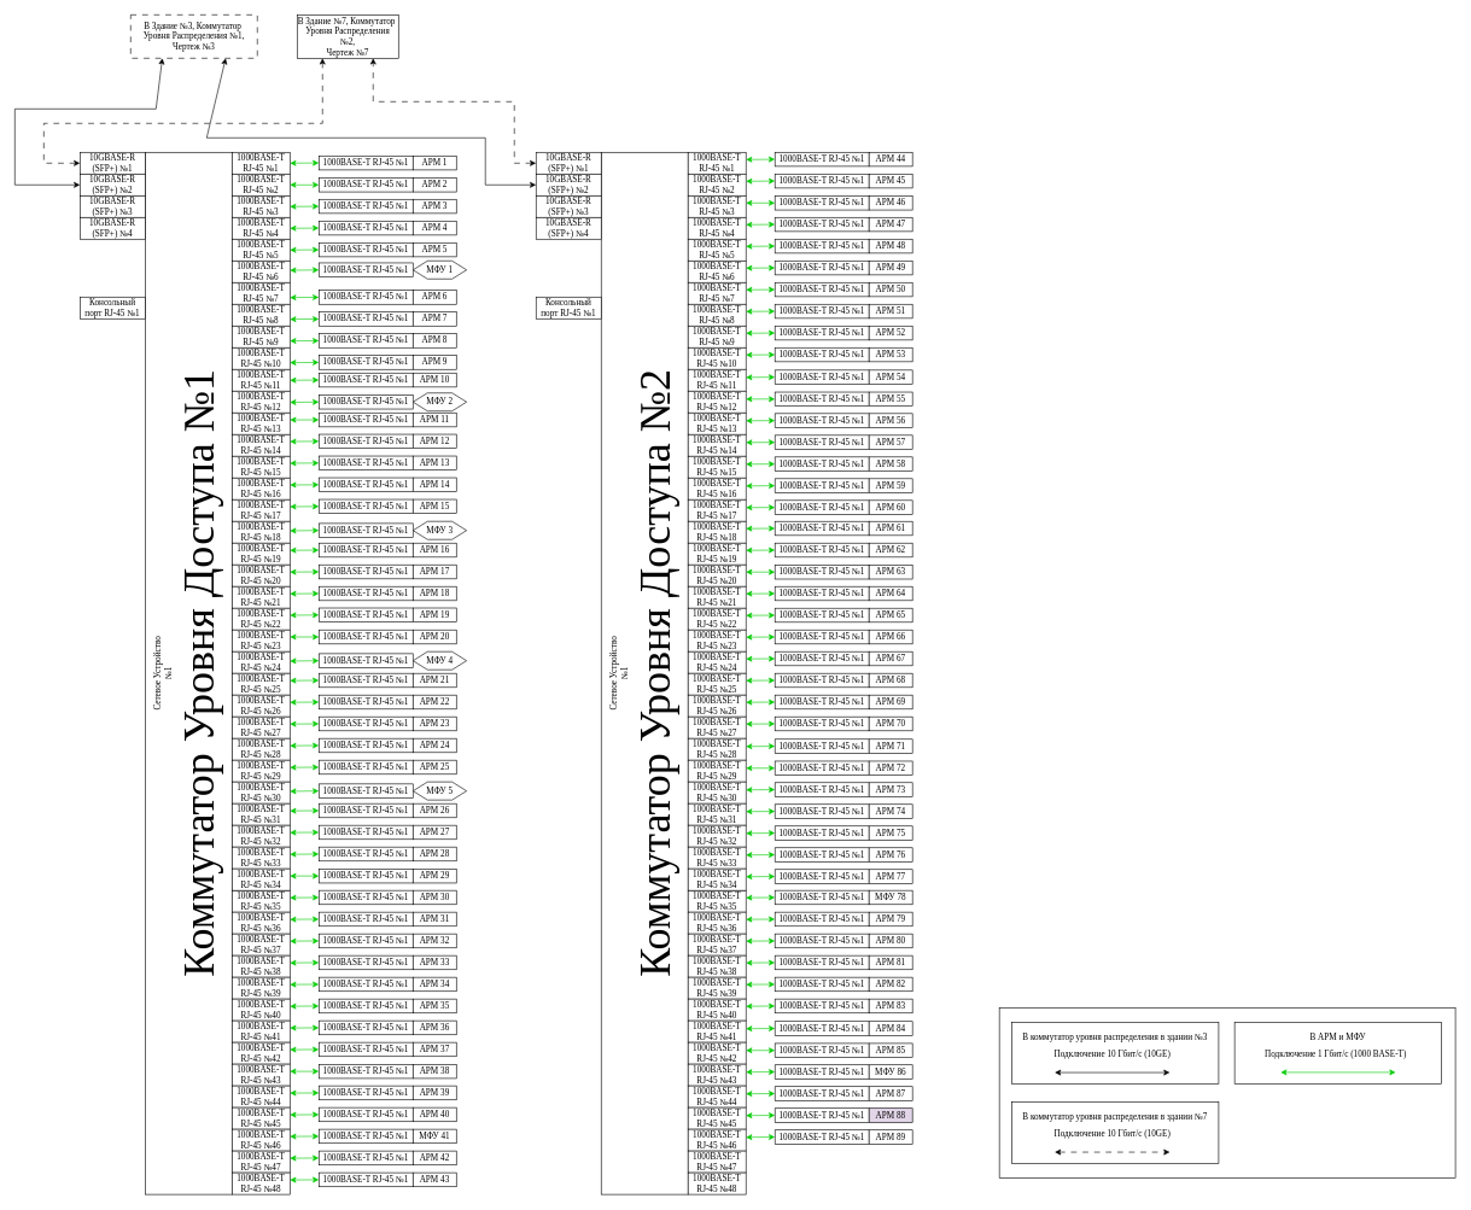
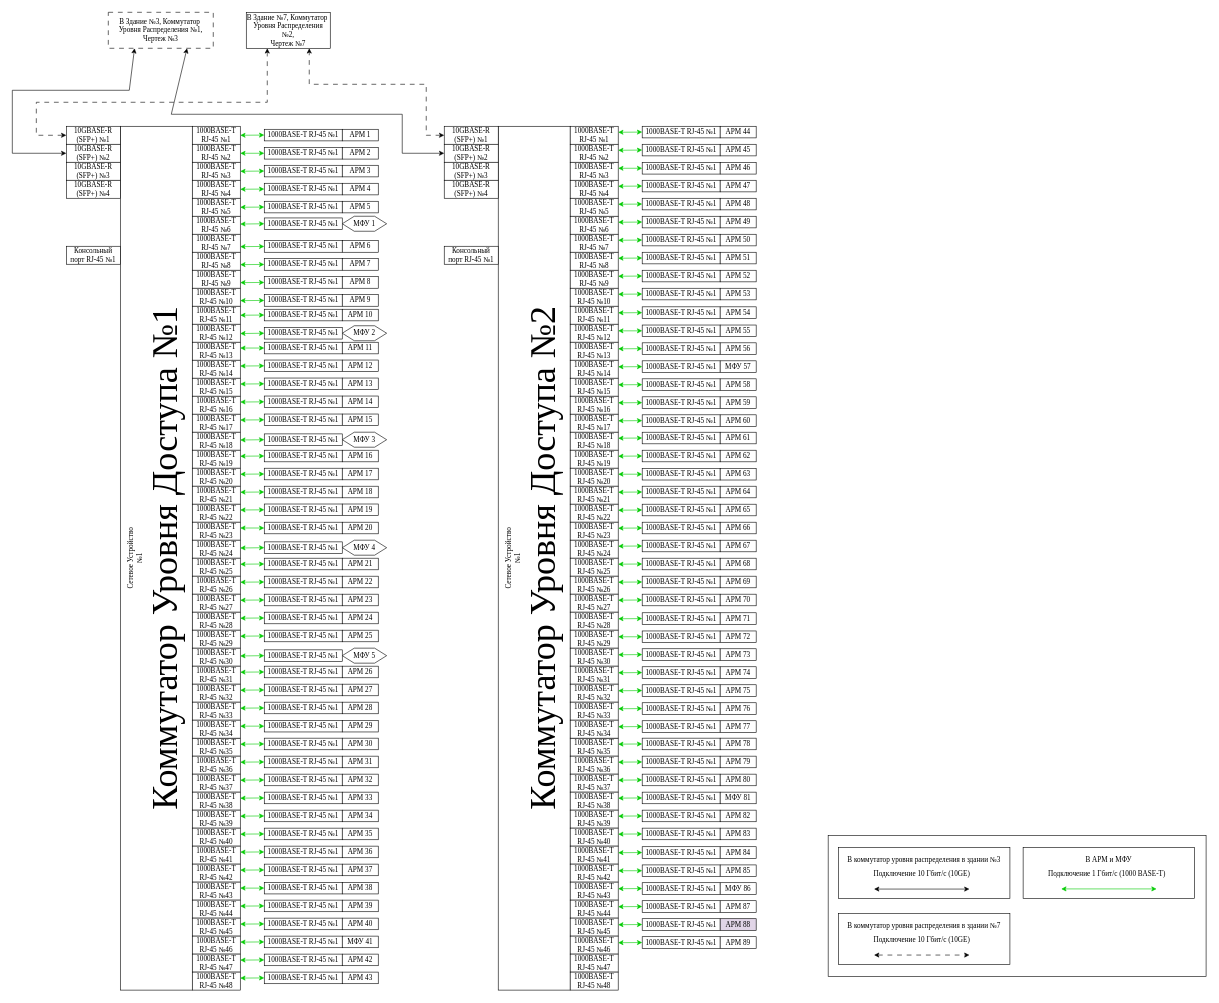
- <mxCell id="375" value="АРМ 57" style="rounded=0;whiteSpace=wrap;html=1;strokeWidth=1;fontFamily=Times New Roman;" parent="372" vertex="1"><mxGeometry x="130" width="60" height="19.36" as="geometry" /></mxCell>
+ <mxCell id="375" value="МФУ 57" style="rounded=0;whiteSpace=wrap;html=1;strokeWidth=1;fontFamily=Times New Roman;" parent="372" vertex="1"><mxGeometry x="130" width="60" height="19.36" as="geometry" /></mxCell>
- <mxCell id="543" value="МФУ 78" style="rounded=0;whiteSpace=wrap;html=1;strokeWidth=1;fontFamily=Times New Roman;" parent="540" vertex="1"><mxGeometry x="130" width="60" height="19.36" as="geometry" /></mxCell>
+ <mxCell id="543" value="АРМ 78" style="rounded=0;whiteSpace=wrap;html=1;strokeWidth=1;fontFamily=Times New Roman;" parent="540" vertex="1"><mxGeometry x="130" width="60" height="19.36" as="geometry" /></mxCell>
- <mxCell id="555" value="АРМ 81" style="rounded=0;whiteSpace=wrap;html=1;strokeWidth=1;fontFamily=Times New Roman;" parent="552" vertex="1"><mxGeometry x="130" width="60" height="19.36" as="geometry" /></mxCell>
+ <mxCell id="555" value="МФУ 81" style="rounded=0;whiteSpace=wrap;html=1;strokeWidth=1;fontFamily=Times New Roman;" parent="552" vertex="1"><mxGeometry x="130" width="60" height="19.36" as="geometry" /></mxCell>
